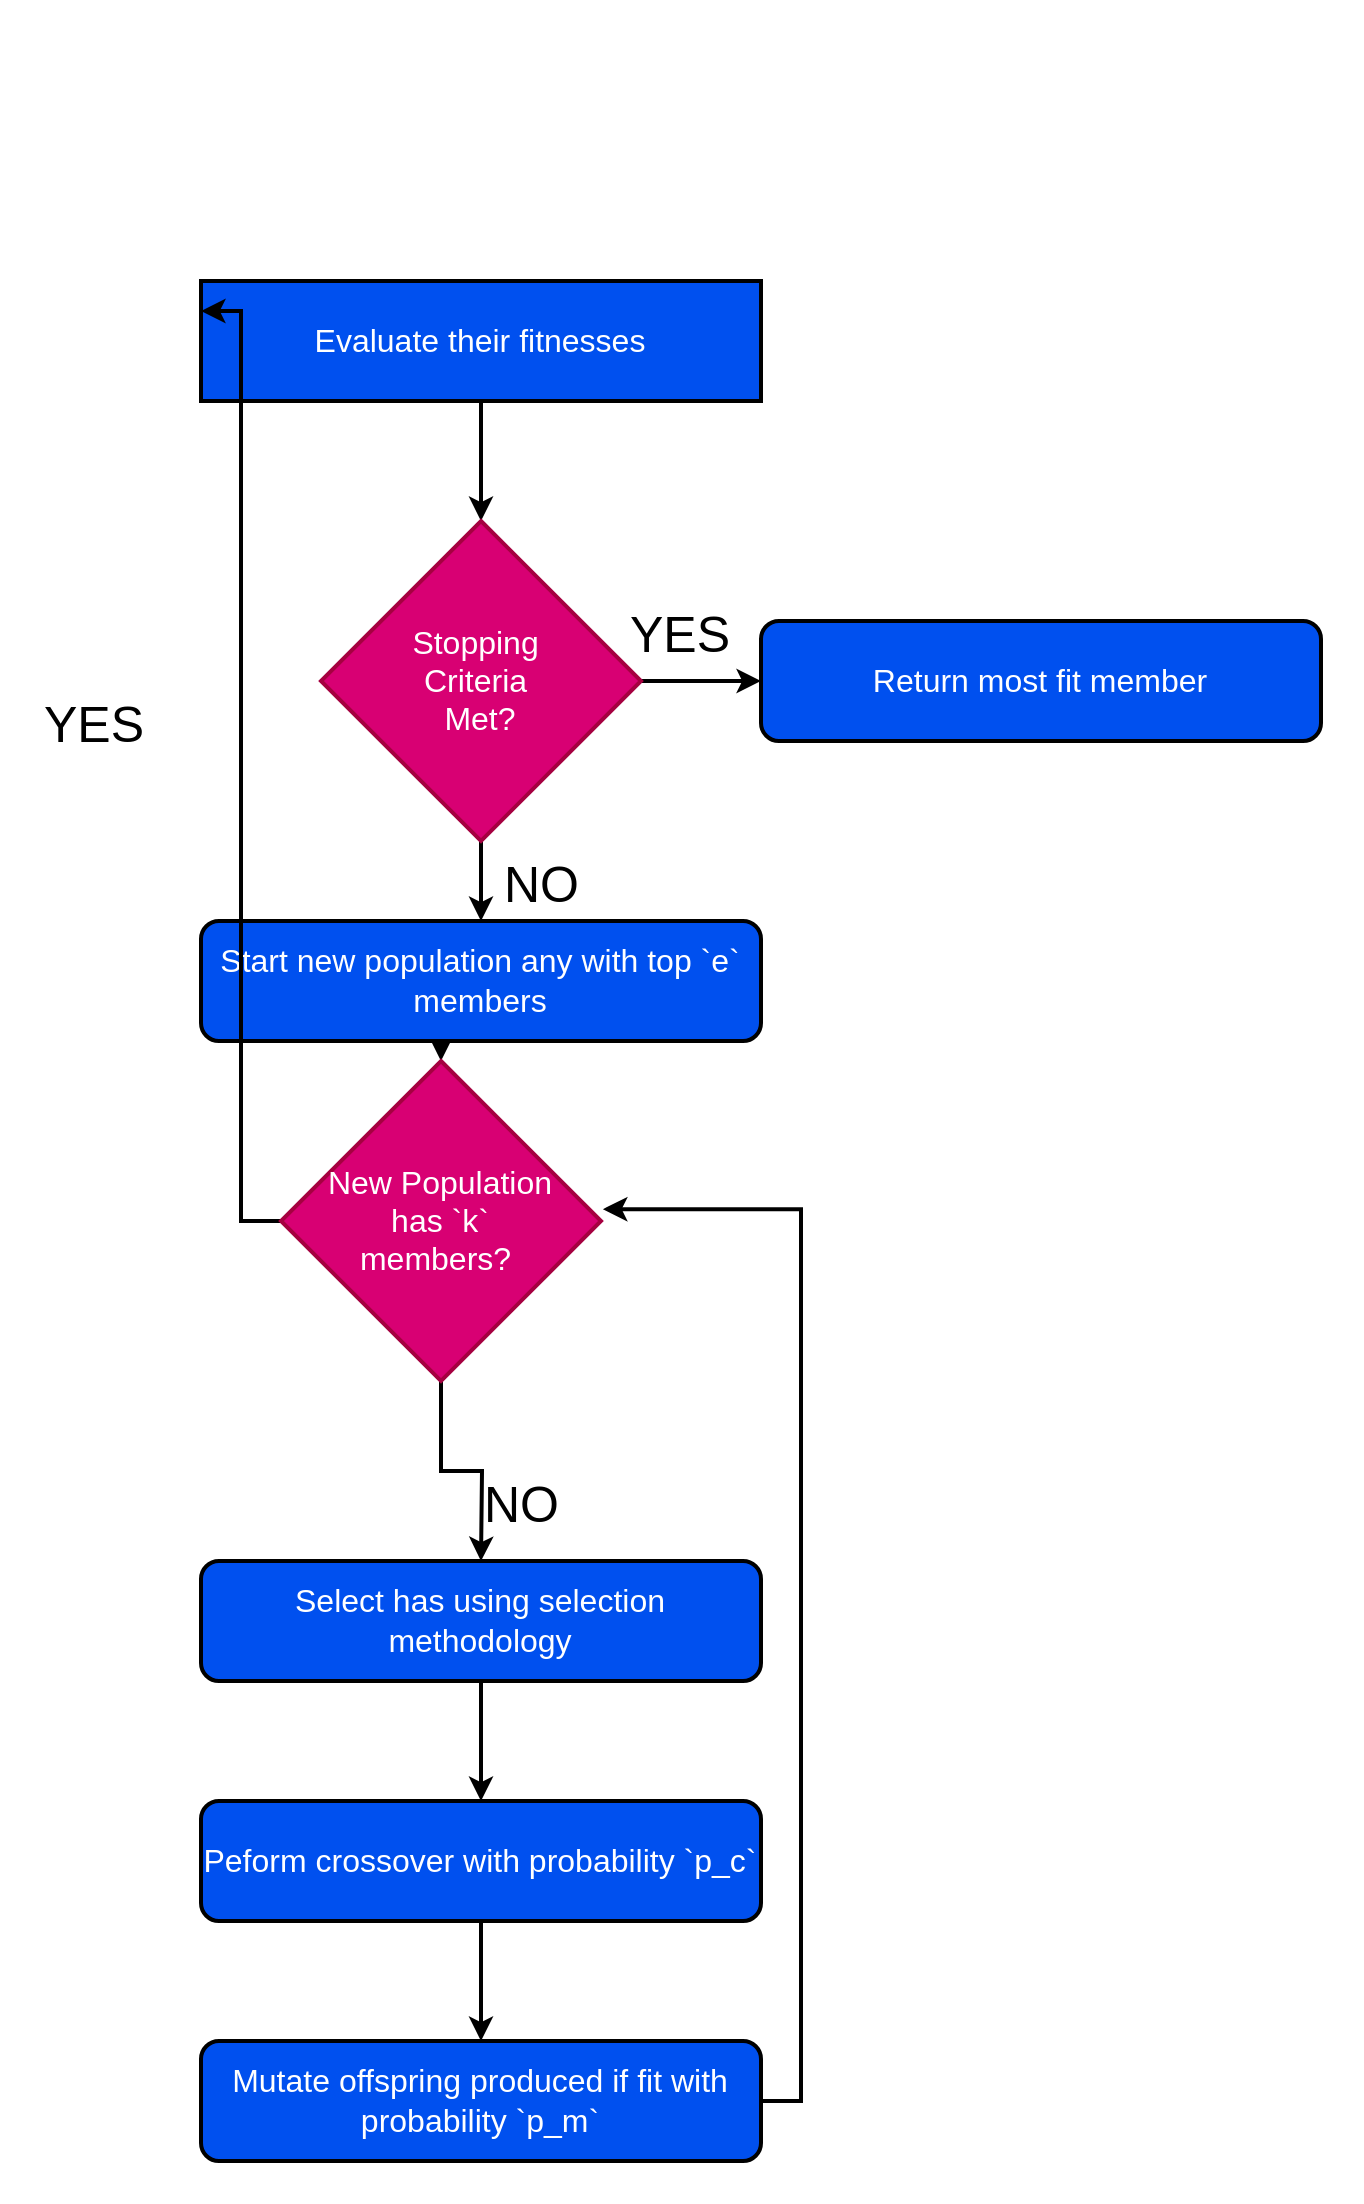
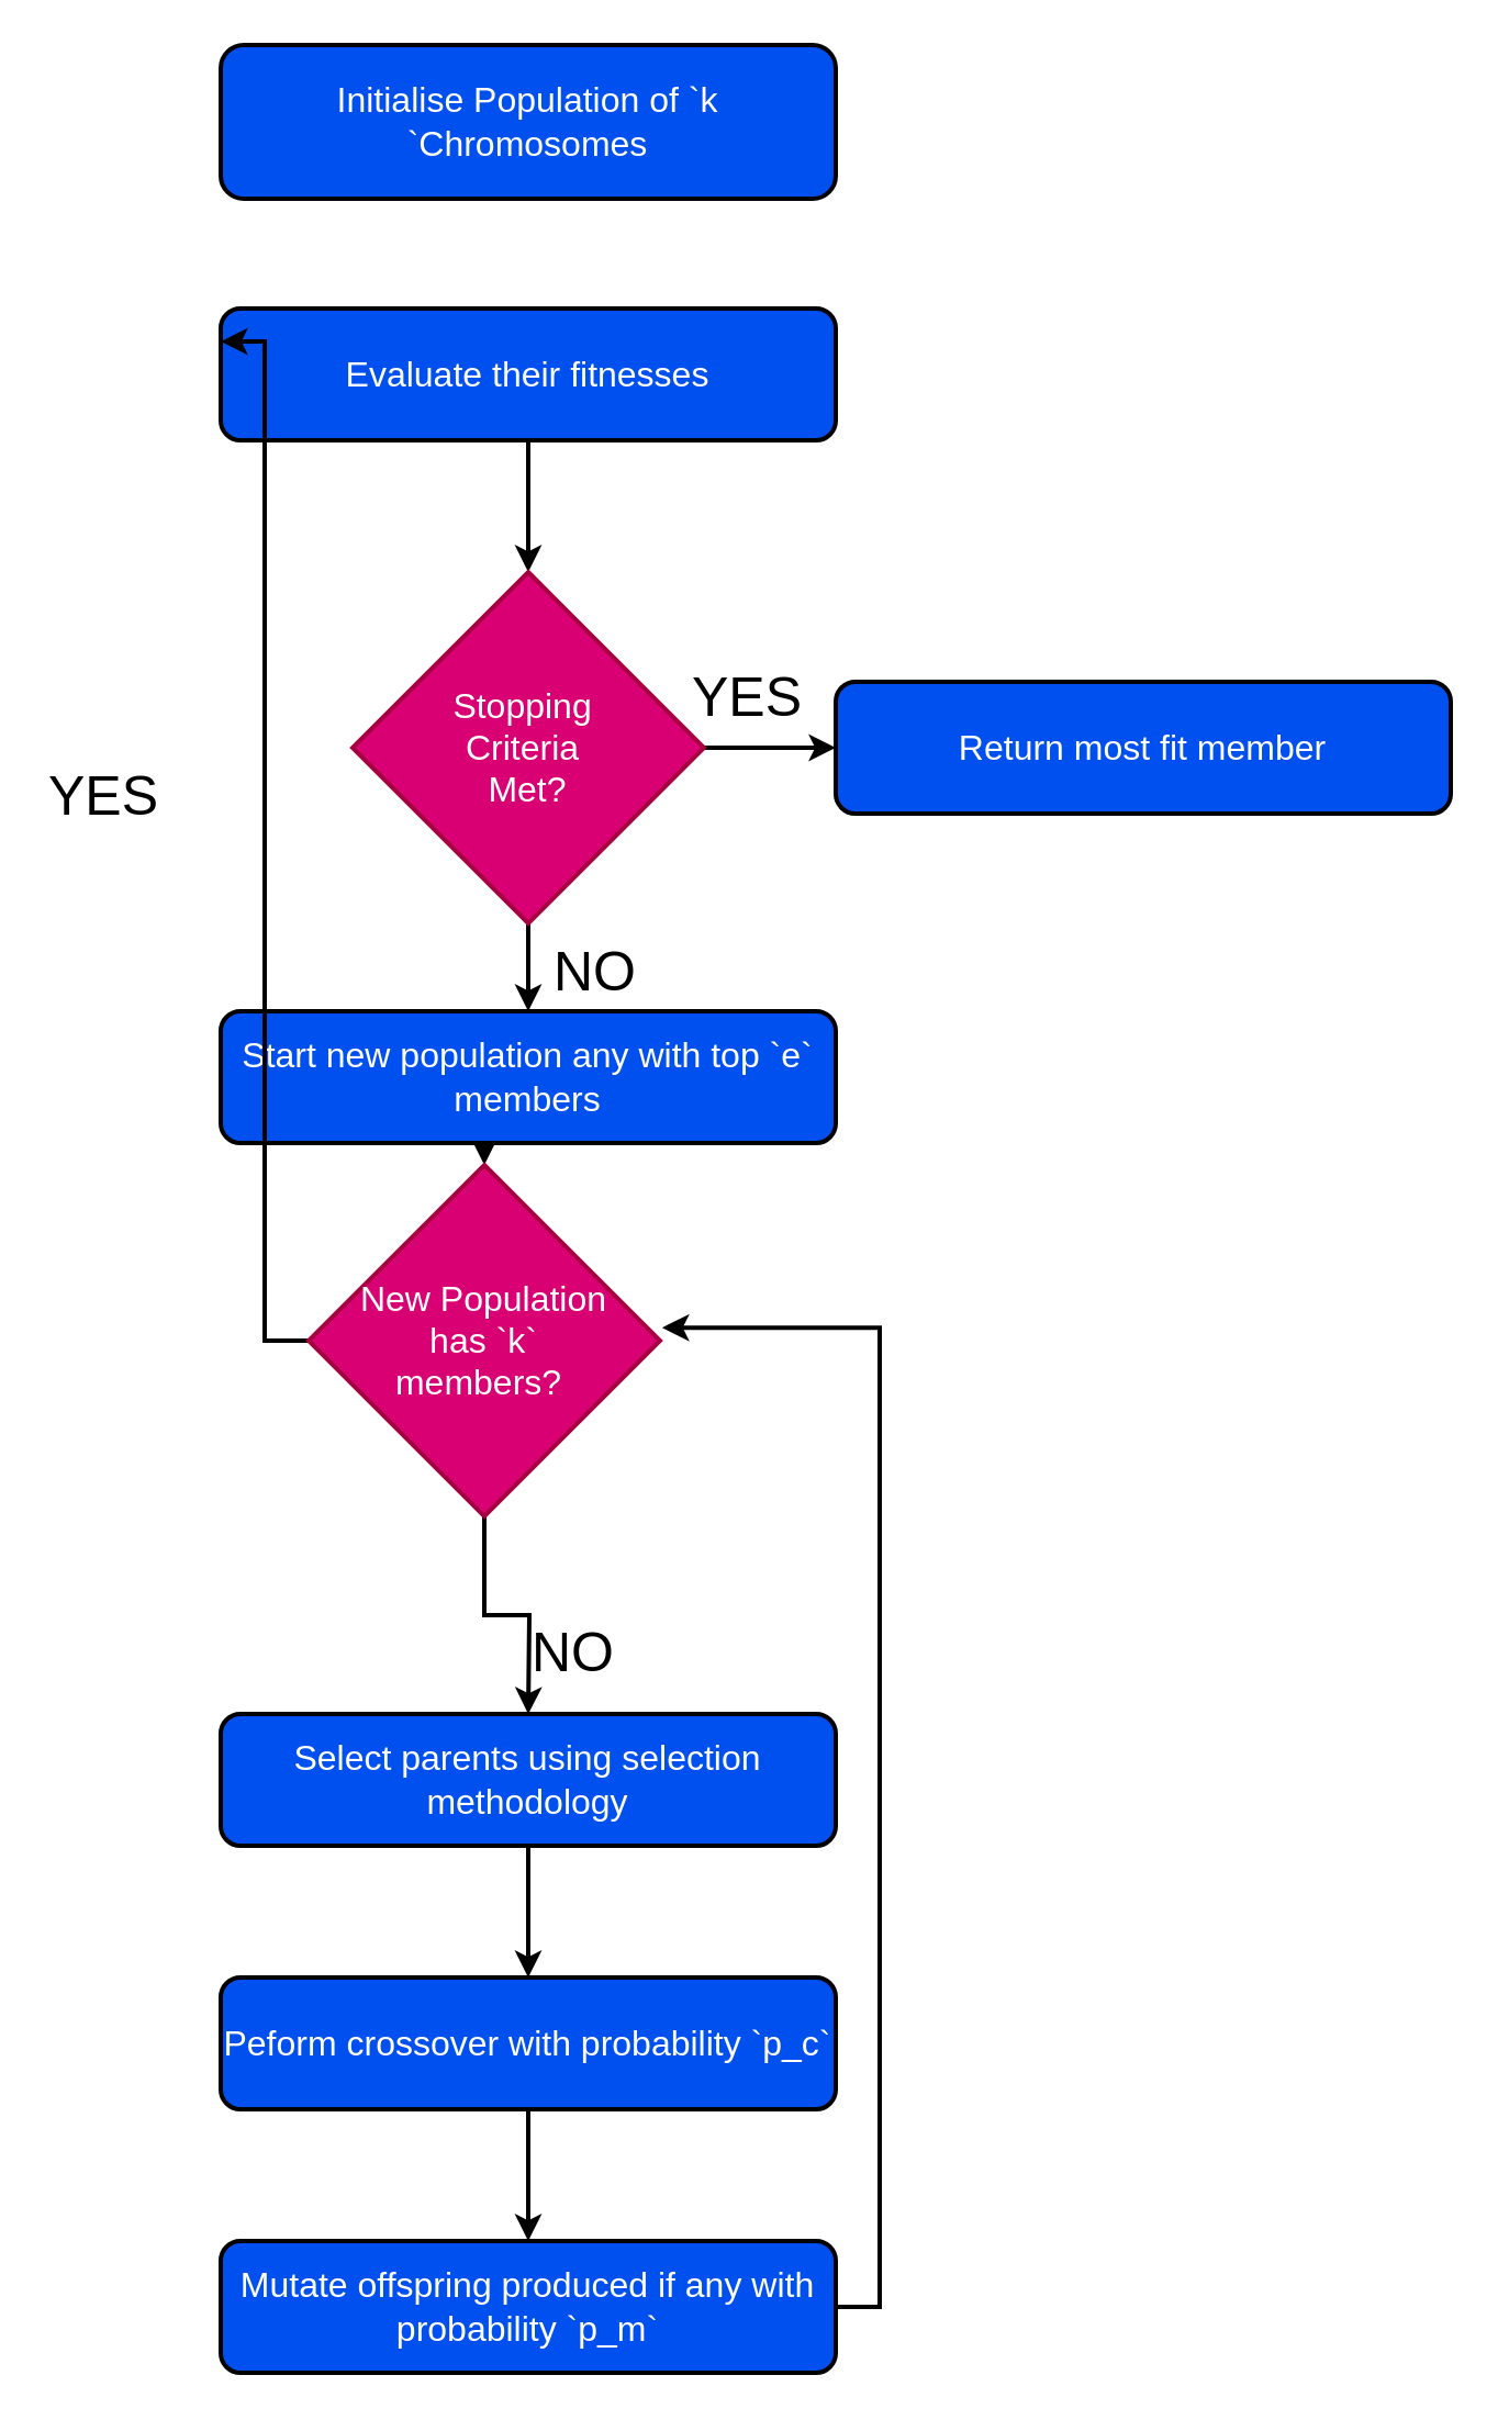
+ <mxCell id="2" value="&lt;font style=&quot;font-size: 16px&quot;&gt;Initialise Population of `k&lt;br&gt;`Chromosomes&lt;/font&gt;" style="rounded=1;whiteSpace=wrap;html=1;fillColor=#0050ef;strokeColor=#000000;fontColor=#ffffff;strokeWidth=2;" vertex="1" parent="1"><mxGeometry x="100" y="20" width="280" height="70" as="geometry" /></mxCell>
- <mxCell id="4" value="&lt;span style=&quot;font-size: 16px&quot;&gt;Evaluate their fitnesses&lt;/span&gt;" style="whiteSpace=wrap;html=1;fillColor=#0050ef;strokeColor=#000000;fontColor=#ffffff;strokeWidth=2;rounded=0;" vertex="1" parent="1"><mxGeometry x="100" y="140" width="280" height="60" as="geometry" /></mxCell>
+ <mxCell id="4" value="&lt;span style=&quot;font-size: 16px&quot;&gt;Evaluate their fitnesses&lt;/span&gt;" style="rounded=1;whiteSpace=wrap;html=1;fillColor=#0050ef;strokeColor=#000000;fontColor=#ffffff;strokeWidth=2;" vertex="1" parent="1"><mxGeometry x="100" y="140" width="280" height="60" as="geometry" /></mxCell>
- <mxCell id="15" value="&lt;span style=&quot;font-size: 16px&quot;&gt;Select has using selection methodology&lt;/span&gt;" style="rounded=1;whiteSpace=wrap;html=1;fillColor=#0050ef;strokeColor=#000000;fontColor=#ffffff;strokeWidth=2;" vertex="1" parent="1"><mxGeometry x="100" y="780" width="280" height="60" as="geometry" /></mxCell>
+ <mxCell id="15" value="&lt;span style=&quot;font-size: 16px&quot;&gt;Select parents using selection methodology&lt;/span&gt;" style="rounded=1;whiteSpace=wrap;html=1;fillColor=#0050ef;strokeColor=#000000;fontColor=#ffffff;strokeWidth=2;" vertex="1" parent="1"><mxGeometry x="100" y="780" width="280" height="60" as="geometry" /></mxCell>
- <mxCell id="19" value="&lt;span style=&quot;font-size: 16px&quot;&gt;Mutate offspring produced if fit with probability `p_m`&lt;/span&gt;" style="rounded=1;whiteSpace=wrap;html=1;fillColor=#0050ef;strokeColor=#000000;fontColor=#ffffff;strokeWidth=2;" vertex="1" parent="1"><mxGeometry x="100" y="1020" width="280" height="60" as="geometry" /></mxCell>
+ <mxCell id="19" value="&lt;span style=&quot;font-size: 16px&quot;&gt;Mutate offspring produced if any with probability `p_m`&lt;/span&gt;" style="rounded=1;whiteSpace=wrap;html=1;fillColor=#0050ef;strokeColor=#000000;fontColor=#ffffff;strokeWidth=2;" vertex="1" parent="1"><mxGeometry x="100" y="1020" width="280" height="60" as="geometry" /></mxCell>
